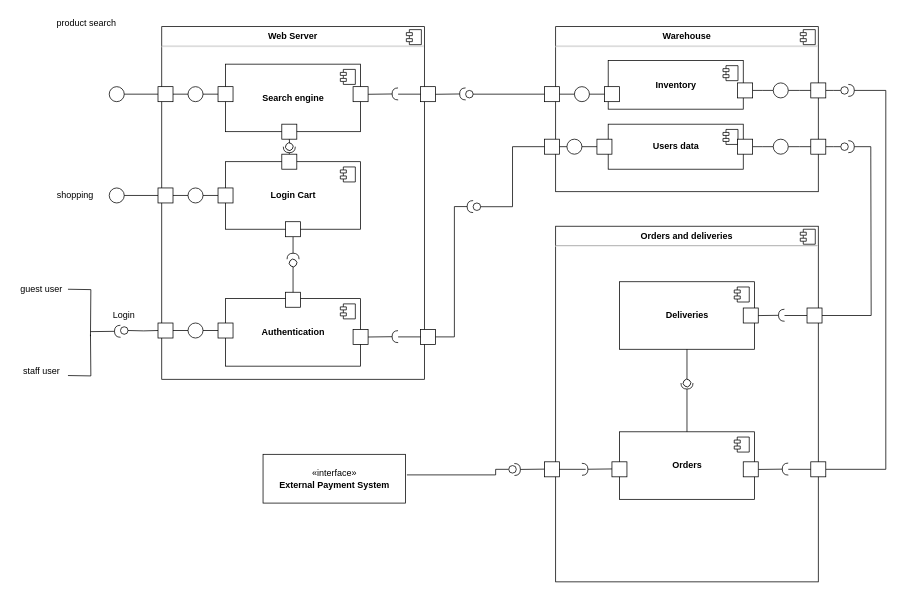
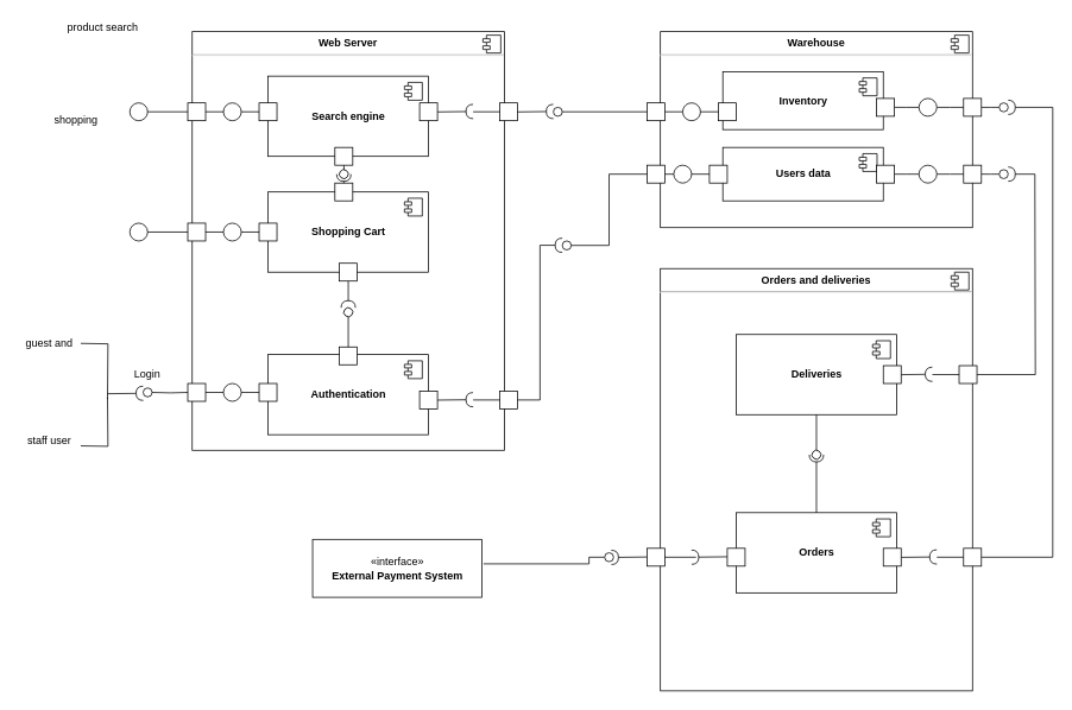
- <mxCell id="41" value="shopping" style="text;html=1;strokeColor=none;fillColor=none;align=center;verticalAlign=middle;whiteSpace=wrap;rounded=0;" parent="1" vertex="1"><mxGeometry x="55" y="250" width="90" height="20" as="geometry" /></mxCell>
+ <mxCell id="41" value="shopping" style="text;html=1;strokeColor=none;fillColor=none;align=center;verticalAlign=middle;whiteSpace=wrap;rounded=0;" parent="1" vertex="1"><mxGeometry x="40" y="125" width="90" height="20" as="geometry" /></mxCell>
- <mxCell id="16" value="&lt;b&gt;Login Cart&lt;/b&gt;" style="html=1;dropTarget=0;" parent="1" vertex="1"><mxGeometry x="300" y="215" width="180" height="90" as="geometry" /></mxCell>
+ <mxCell id="16" value="&lt;b&gt;Shopping Cart&lt;/b&gt;" style="html=1;dropTarget=0;" parent="1" vertex="1"><mxGeometry x="300" y="215" width="180" height="90" as="geometry" /></mxCell>
- <mxCell id="23" value="guest user" style="text;html=1;strokeColor=none;fillColor=none;align=center;verticalAlign=middle;whiteSpace=wrap;rounded=0;" parent="1" vertex="1"><mxGeometry y="375" width="70" height="20" as="geometry" x="20" /></mxCell>
+ <mxCell id="23" value="guest and" style="text;html=1;strokeColor=none;fillColor=none;align=center;verticalAlign=middle;whiteSpace=wrap;rounded=0;" parent="1" vertex="1"><mxGeometry y="375" width="70" height="20" as="geometry" x="20" /></mxCell>
